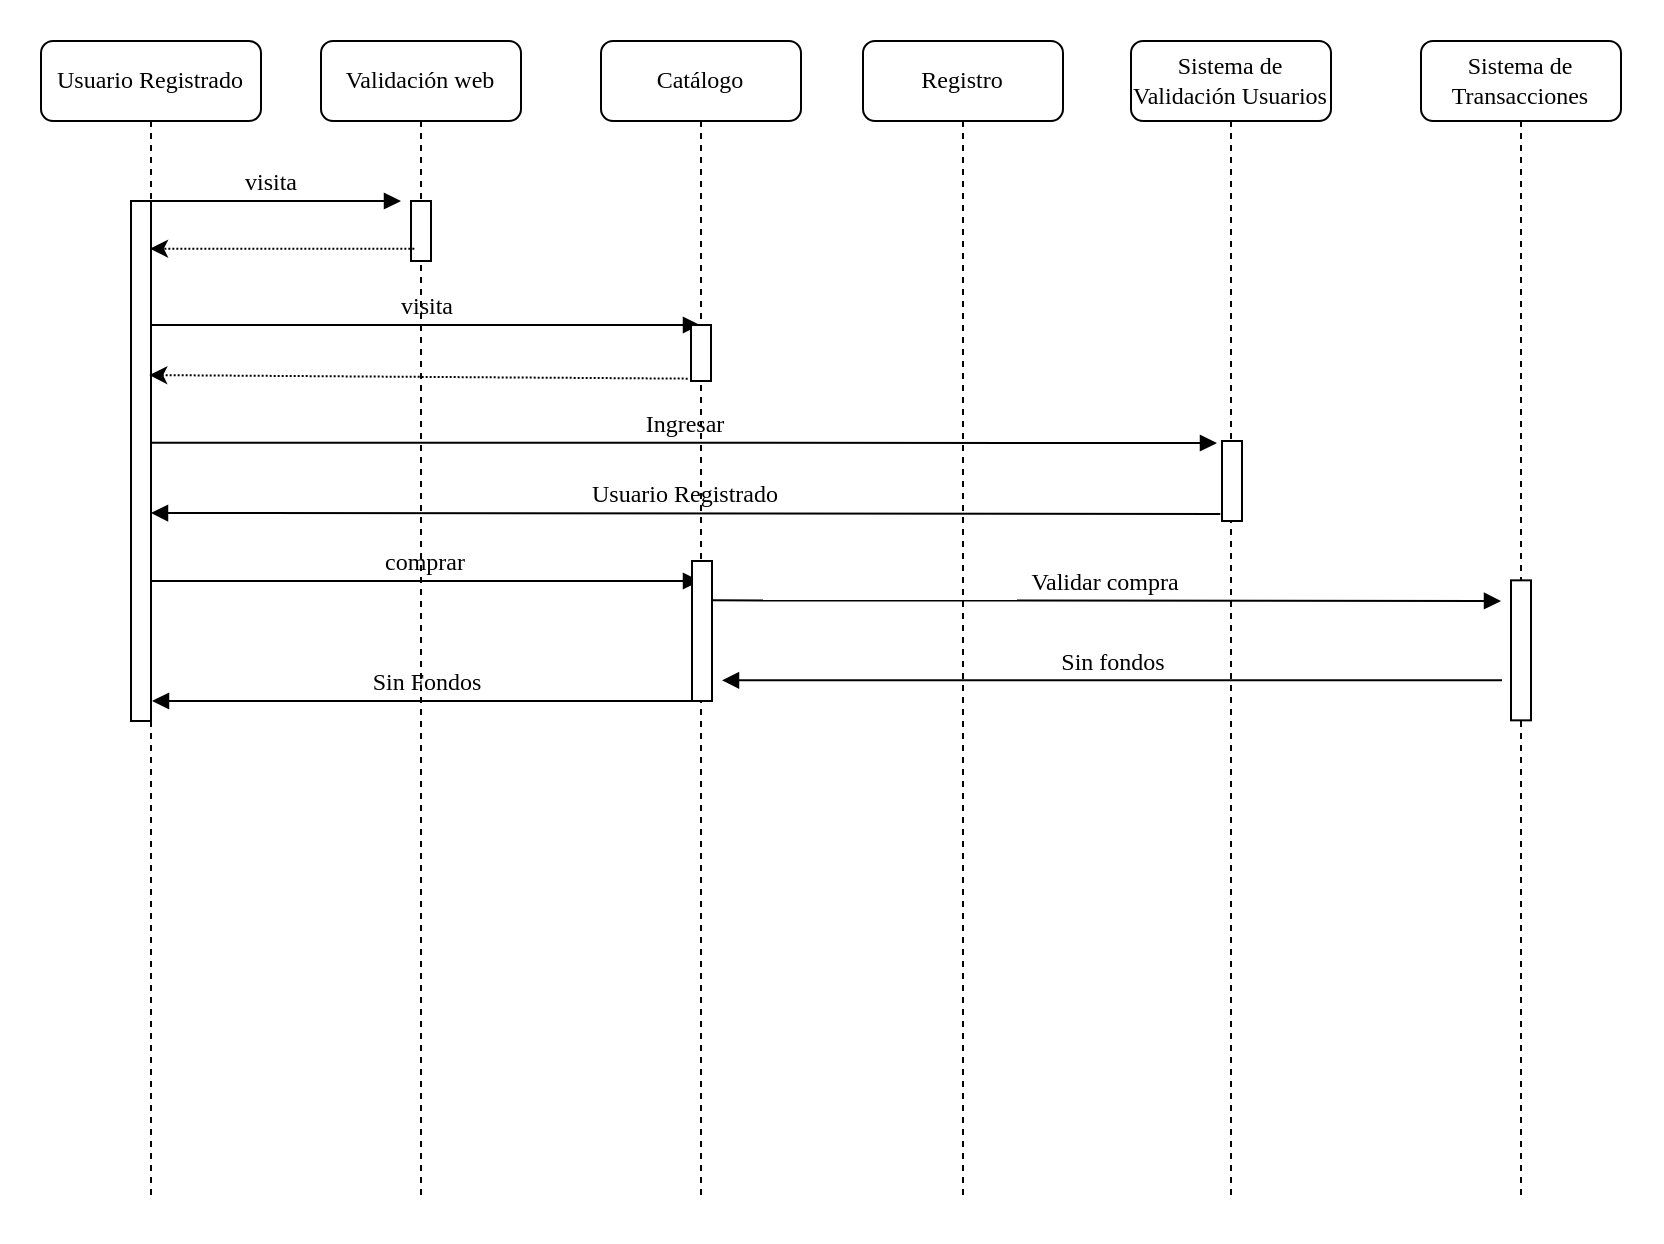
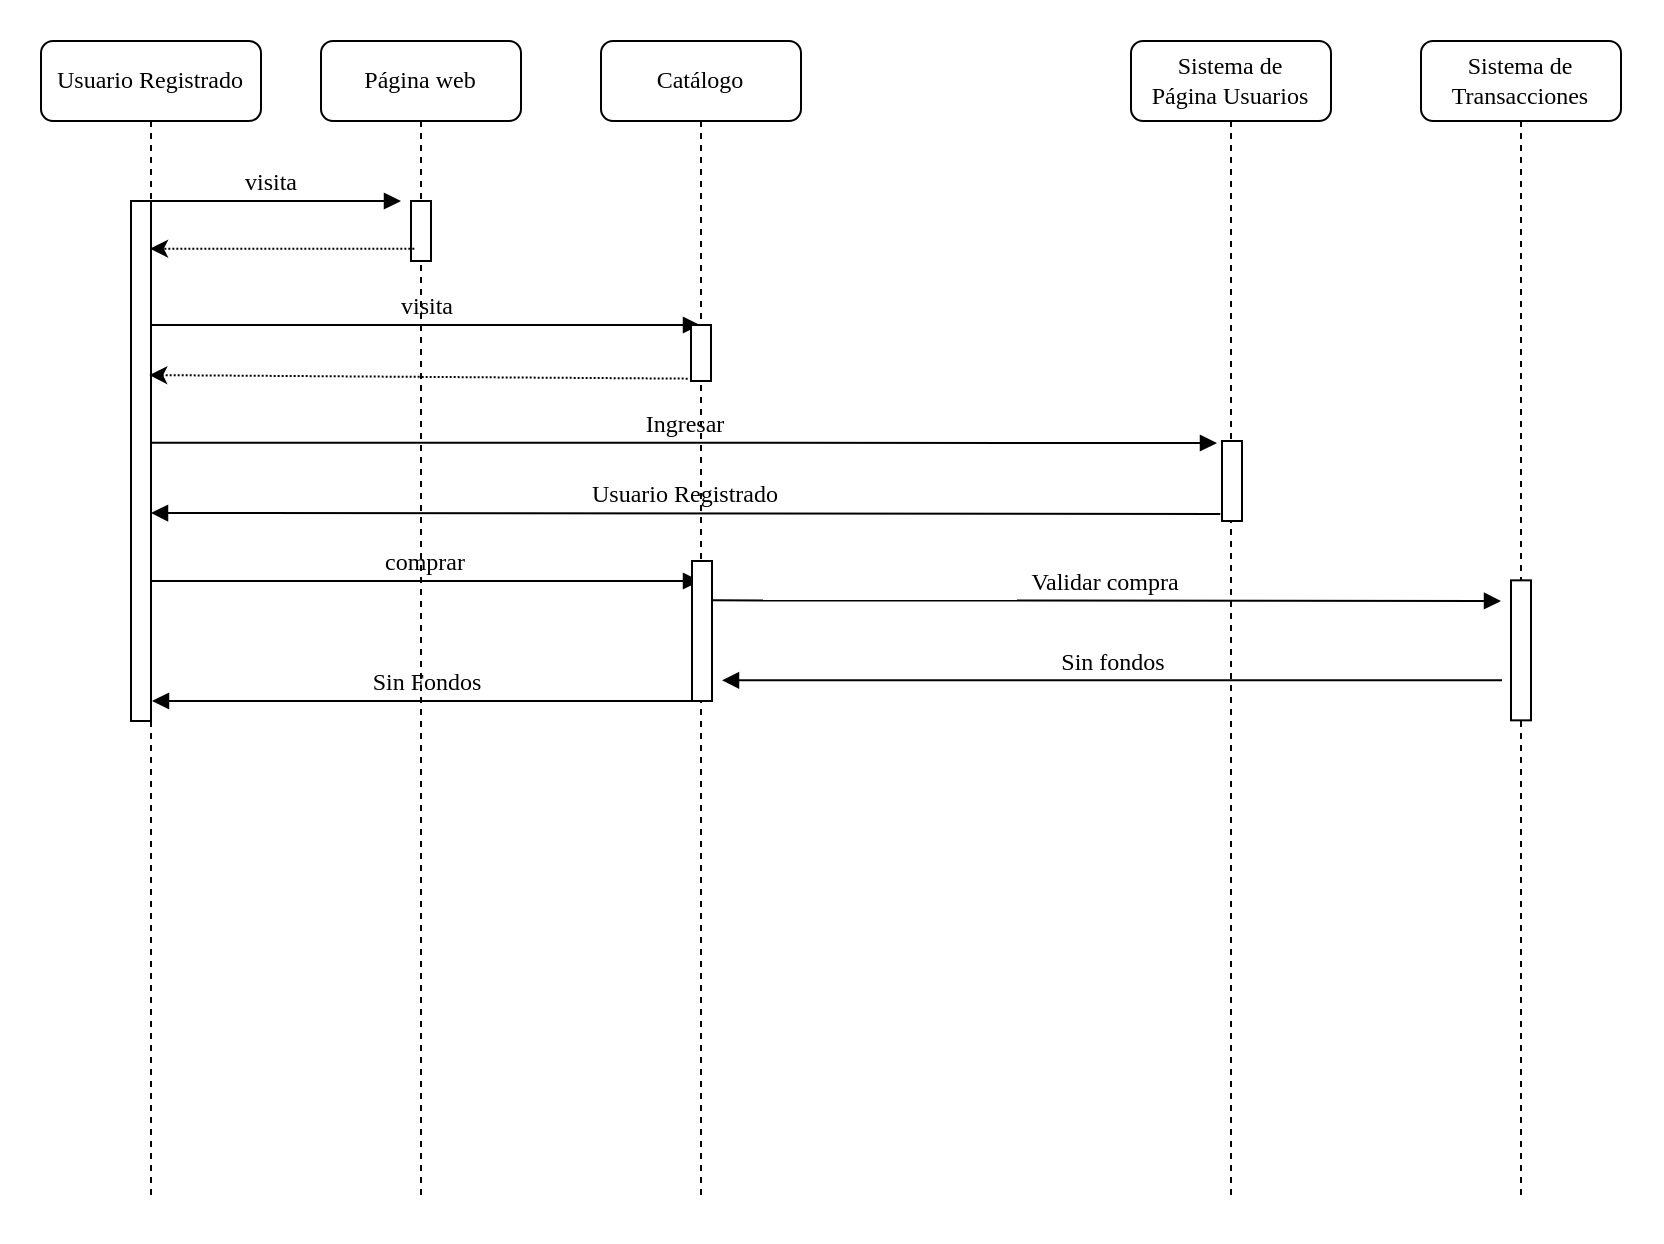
- <mxCell id="2" value="Validación web" style="shape=umlLifeline;perimeter=lifelinePerimeter;whiteSpace=wrap;html=1;container=1;collapsible=0;recursiveResize=0;outlineConnect=0;rounded=1;shadow=0;comic=0;labelBackgroundColor=none;strokeWidth=1;fontFamily=Verdana;fontSize=12;align=center;" parent="1" vertex="1"><mxGeometry x="160" y="20" width="100" height="580" as="geometry" /></mxCell>
+ <mxCell id="2" value="Página web" style="shape=umlLifeline;perimeter=lifelinePerimeter;whiteSpace=wrap;html=1;container=1;collapsible=0;recursiveResize=0;outlineConnect=0;rounded=1;shadow=0;comic=0;labelBackgroundColor=none;strokeWidth=1;fontFamily=Verdana;fontSize=12;align=center;" parent="1" vertex="1"><mxGeometry x="160" y="20" width="100" height="580" as="geometry" /></mxCell>
- <mxCell id="12" value="Sistema de&lt;br&gt;Validación Usuarios" style="shape=umlLifeline;perimeter=lifelinePerimeter;whiteSpace=wrap;html=1;container=1;collapsible=0;recursiveResize=0;outlineConnect=0;rounded=1;shadow=0;comic=0;labelBackgroundColor=none;strokeWidth=1;fontFamily=Verdana;fontSize=12;align=center;" parent="1" vertex="1"><mxGeometry x="565" y="20" width="100" height="580" as="geometry" /></mxCell>
+ <mxCell id="12" value="Sistema de&lt;br&gt;Página Usuarios" style="shape=umlLifeline;perimeter=lifelinePerimeter;whiteSpace=wrap;html=1;container=1;collapsible=0;recursiveResize=0;outlineConnect=0;rounded=1;shadow=0;comic=0;labelBackgroundColor=none;strokeWidth=1;fontFamily=Verdana;fontSize=12;align=center;" parent="1" vertex="1"><mxGeometry x="565" y="20" width="100" height="580" as="geometry" /></mxCell>
- <mxCell id="14" value="Registro" style="shape=umlLifeline;perimeter=lifelinePerimeter;whiteSpace=wrap;html=1;container=1;collapsible=0;recursiveResize=0;outlineConnect=0;rounded=1;shadow=0;comic=0;labelBackgroundColor=none;strokeWidth=1;fontFamily=Verdana;fontSize=12;align=center;" parent="1" vertex="1"><mxGeometry x="431" y="20" width="100" height="580" as="geometry" /></mxCell>
